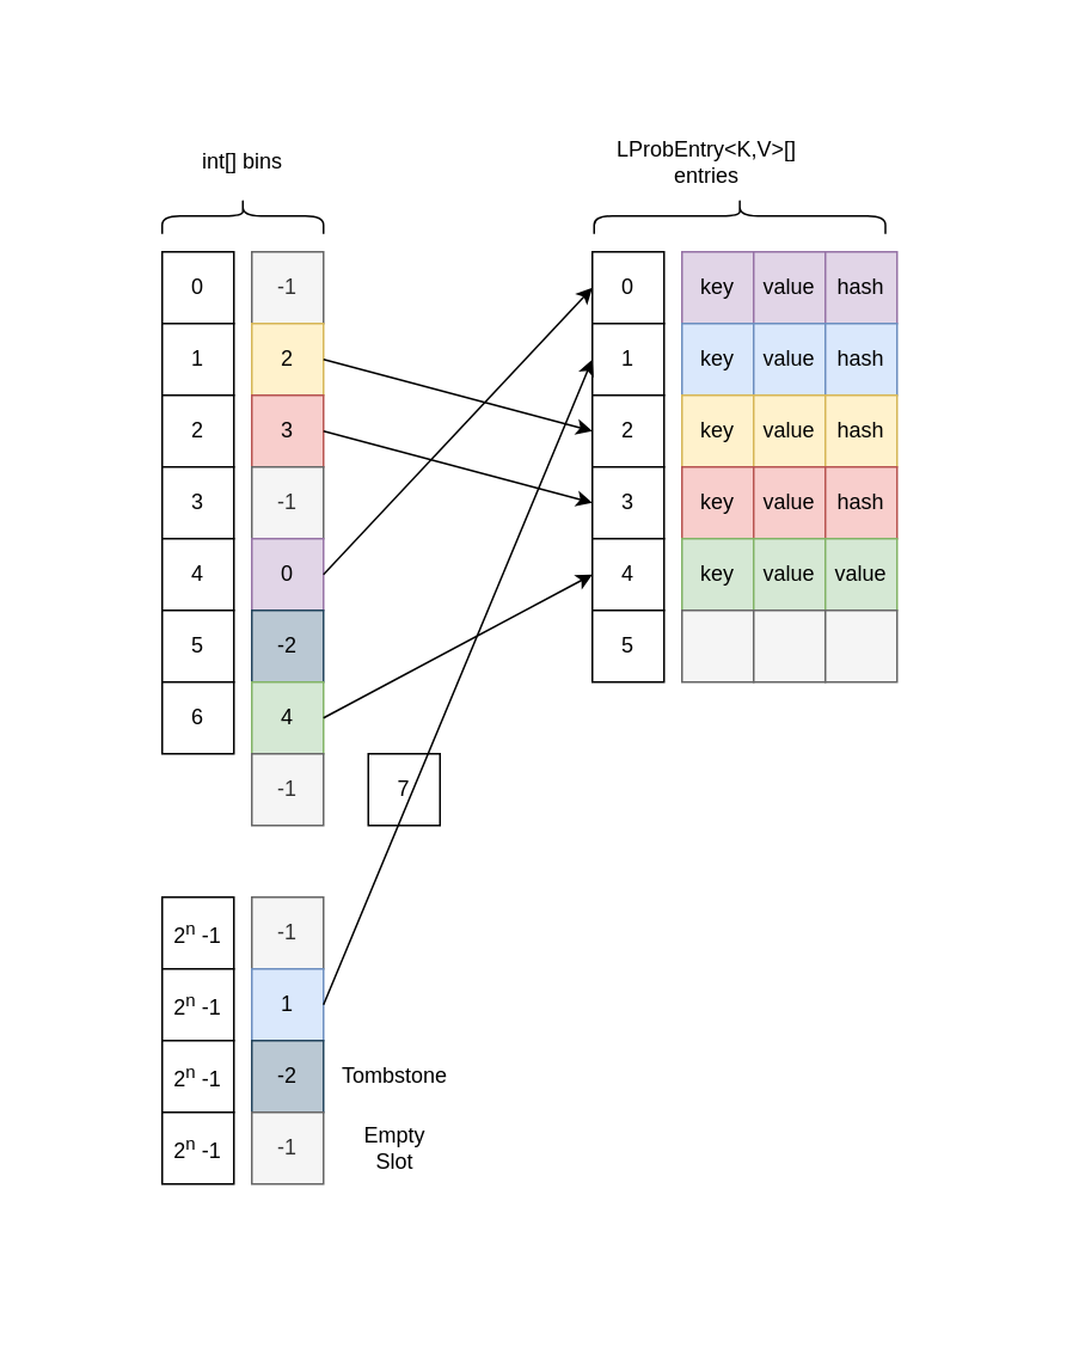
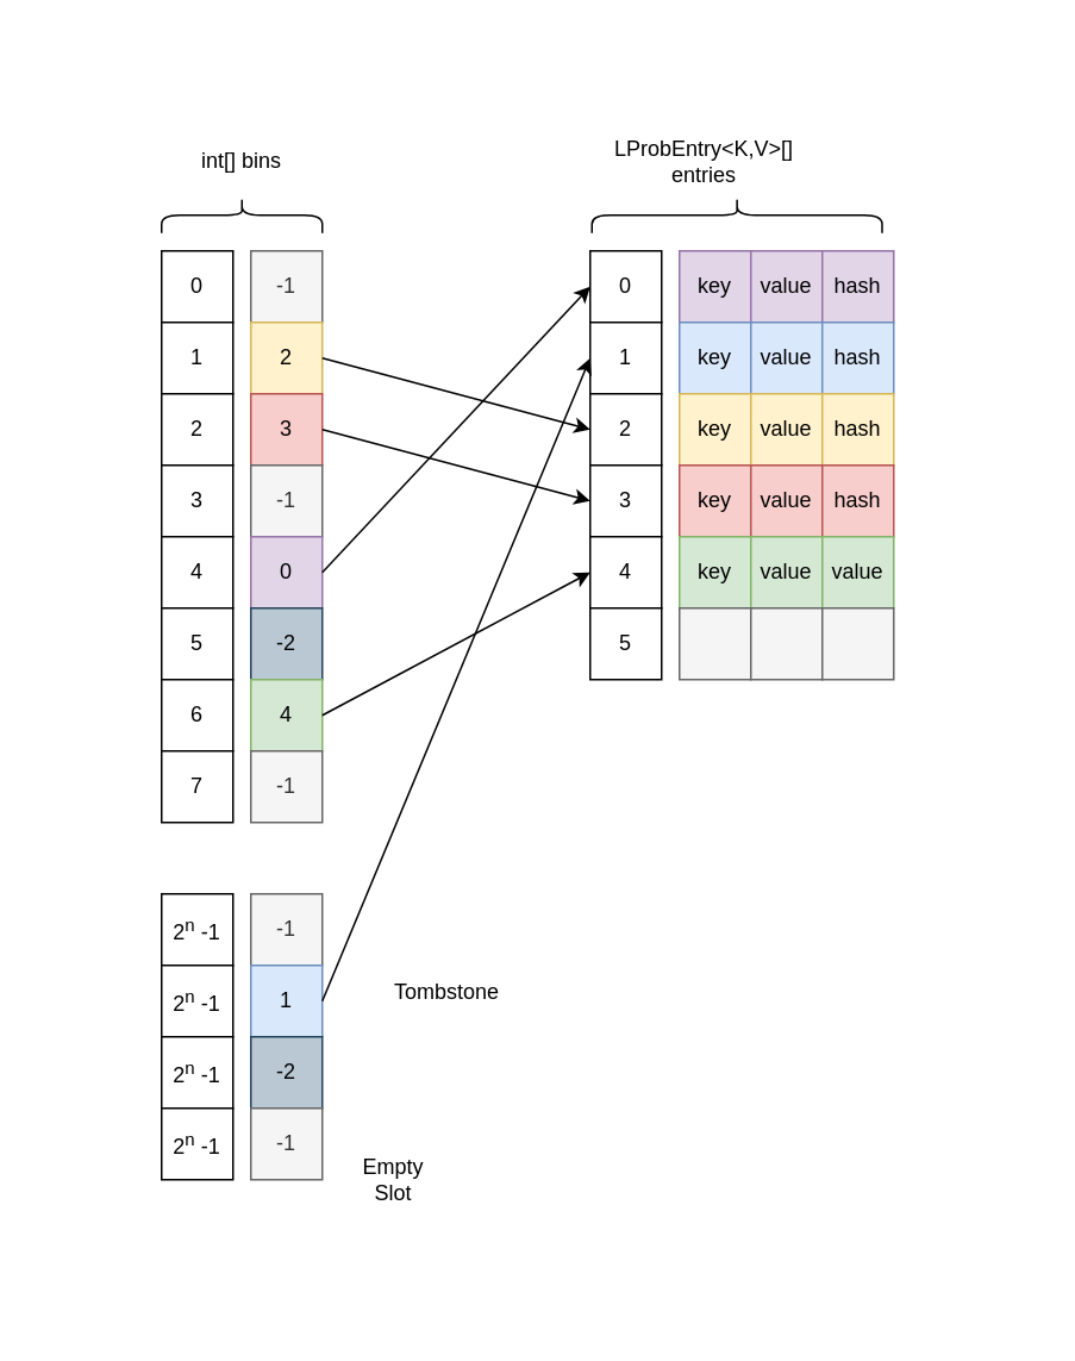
- <mxCell id="40" value="7" style="rounded=0;whiteSpace=wrap;html=1;" vertex="1" parent="1"><mxGeometry x="205" y="420" width="40" height="40" as="geometry" /></mxCell>
+ <mxCell id="40" value="7" style="rounded=0;whiteSpace=wrap;html=1;" vertex="1" parent="1"><mxGeometry x="90" y="420" width="40" height="40" as="geometry" /></mxCell>
- <mxCell id="54" value="Tombstone" style="text;html=1;strokeColor=none;fillColor=none;align=center;verticalAlign=middle;whiteSpace=wrap;rounded=0;" vertex="1" parent="1"><mxGeometry x="190" y="585" width="60" height="30" as="geometry" /></mxCell>
+ <mxCell id="54" value="Tombstone" style="text;html=1;strokeColor=none;fillColor=none;align=center;verticalAlign=middle;whiteSpace=wrap;rounded=0;" vertex="1" parent="1"><mxGeometry x="220" y="540" width="60" height="30" as="geometry" /></mxCell>
- <mxCell id="55" value="Empty Slot" style="text;html=1;strokeColor=none;fillColor=none;align=center;verticalAlign=middle;whiteSpace=wrap;rounded=0;" vertex="1" parent="1"><mxGeometry x="190" y="625" width="60" height="30" as="geometry" /></mxCell>
+ <mxCell id="55" value="Empty Slot" style="text;html=1;strokeColor=none;fillColor=none;align=center;verticalAlign=middle;whiteSpace=wrap;rounded=0;" vertex="1" parent="1"><mxGeometry x="190" y="645" width="60" height="30" as="geometry" /></mxCell>
